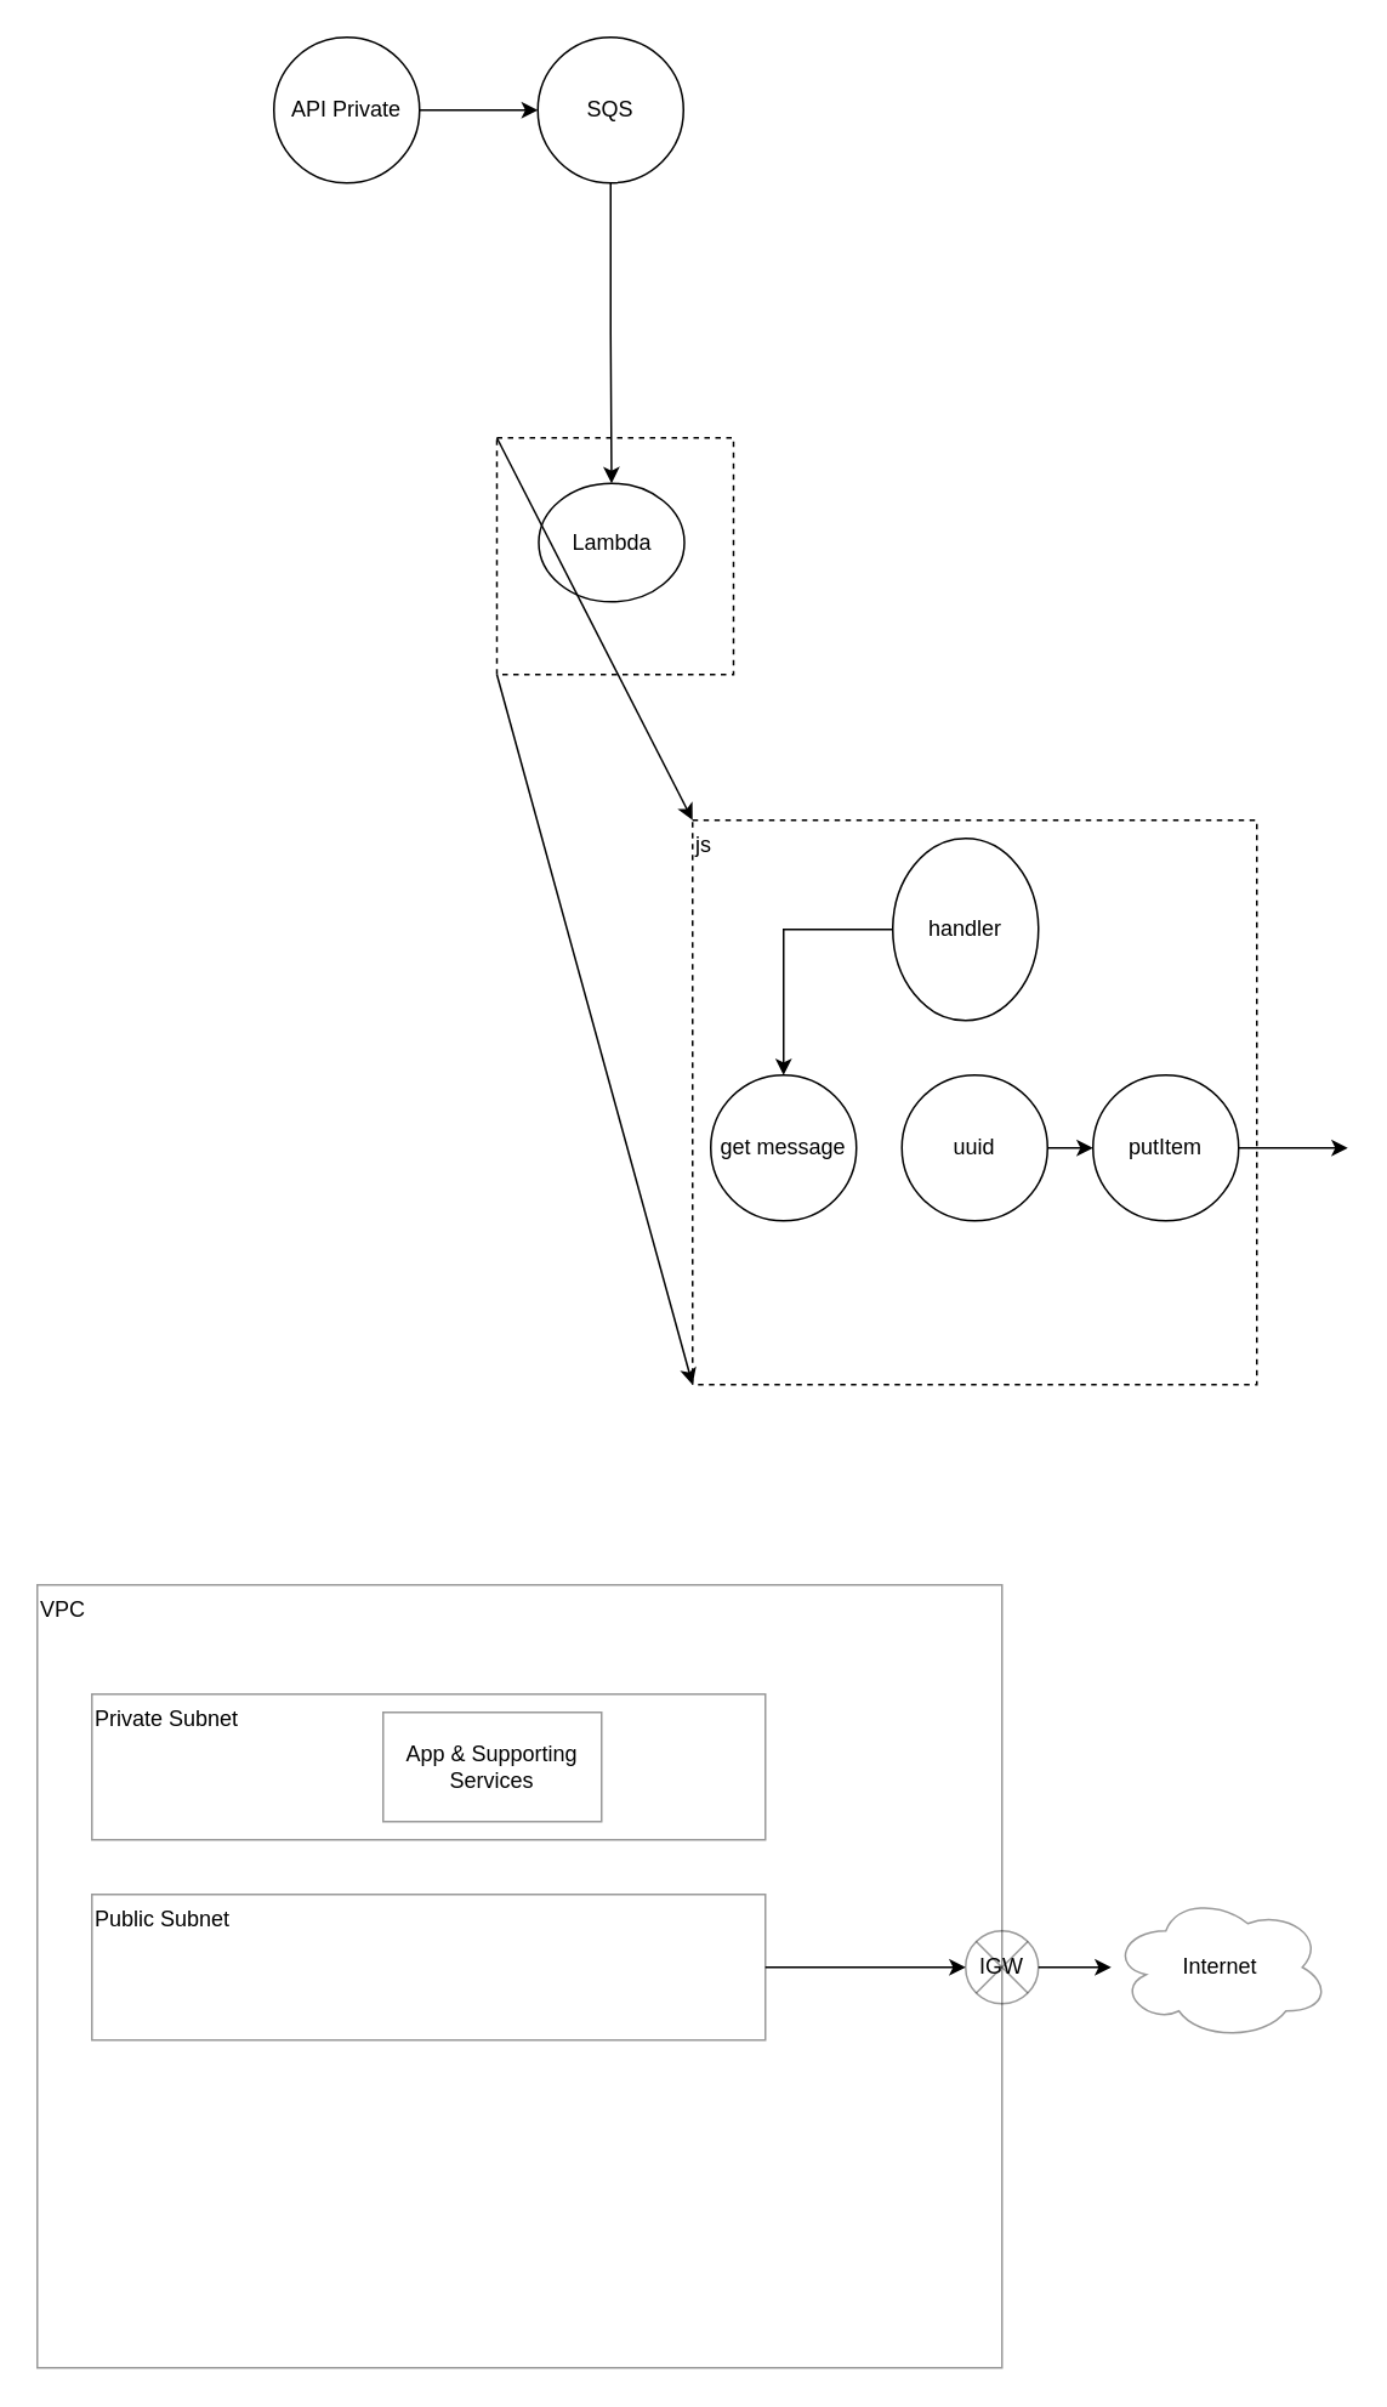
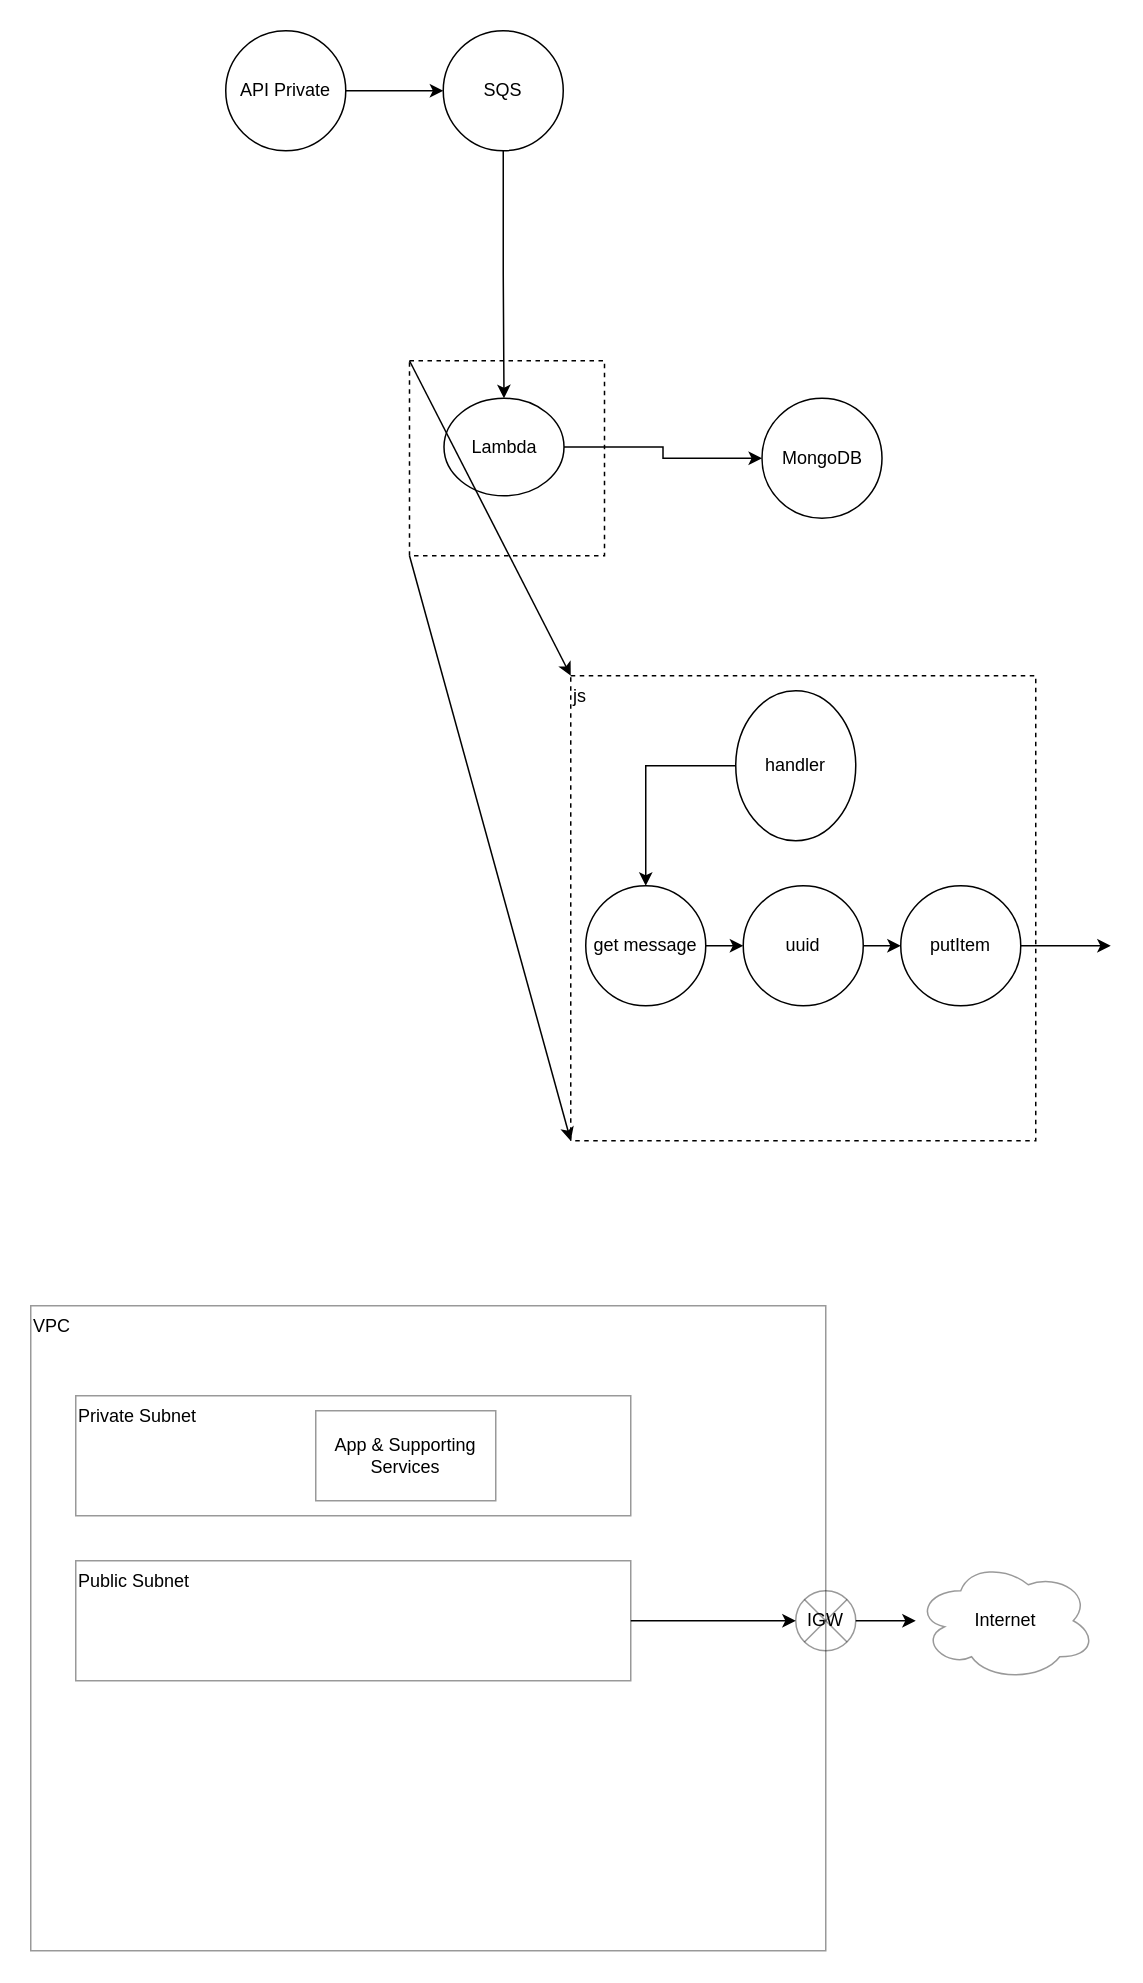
+ <mxCell id="10" value="" style="edgeStyle=orthogonalEdgeStyle;rounded=0;orthogonalLoop=1;jettySize=auto;html=1;exitX=1;exitY=0.5;exitDx=0;exitDy=0;" edge="1" parent="1" source="8" target="9"><mxGeometry relative="1" as="geometry"><mxPoint x="487.5" y="425" as="sourcePoint" /></mxGeometry></mxCell>
+ <mxCell id="9" value="MongoDB" style="ellipse;whiteSpace=wrap;html=1;aspect=fixed;" vertex="1" parent="1"><mxGeometry x="507.5" y="265" width="80" height="80" as="geometry" /></mxCell>
+ <mxCell id="17" value="" style="edgeStyle=orthogonalEdgeStyle;rounded=0;orthogonalLoop=1;jettySize=auto;html=1;" edge="1" parent="1" source="18" target="20"><mxGeometry relative="1" as="geometry" /></mxCell>
